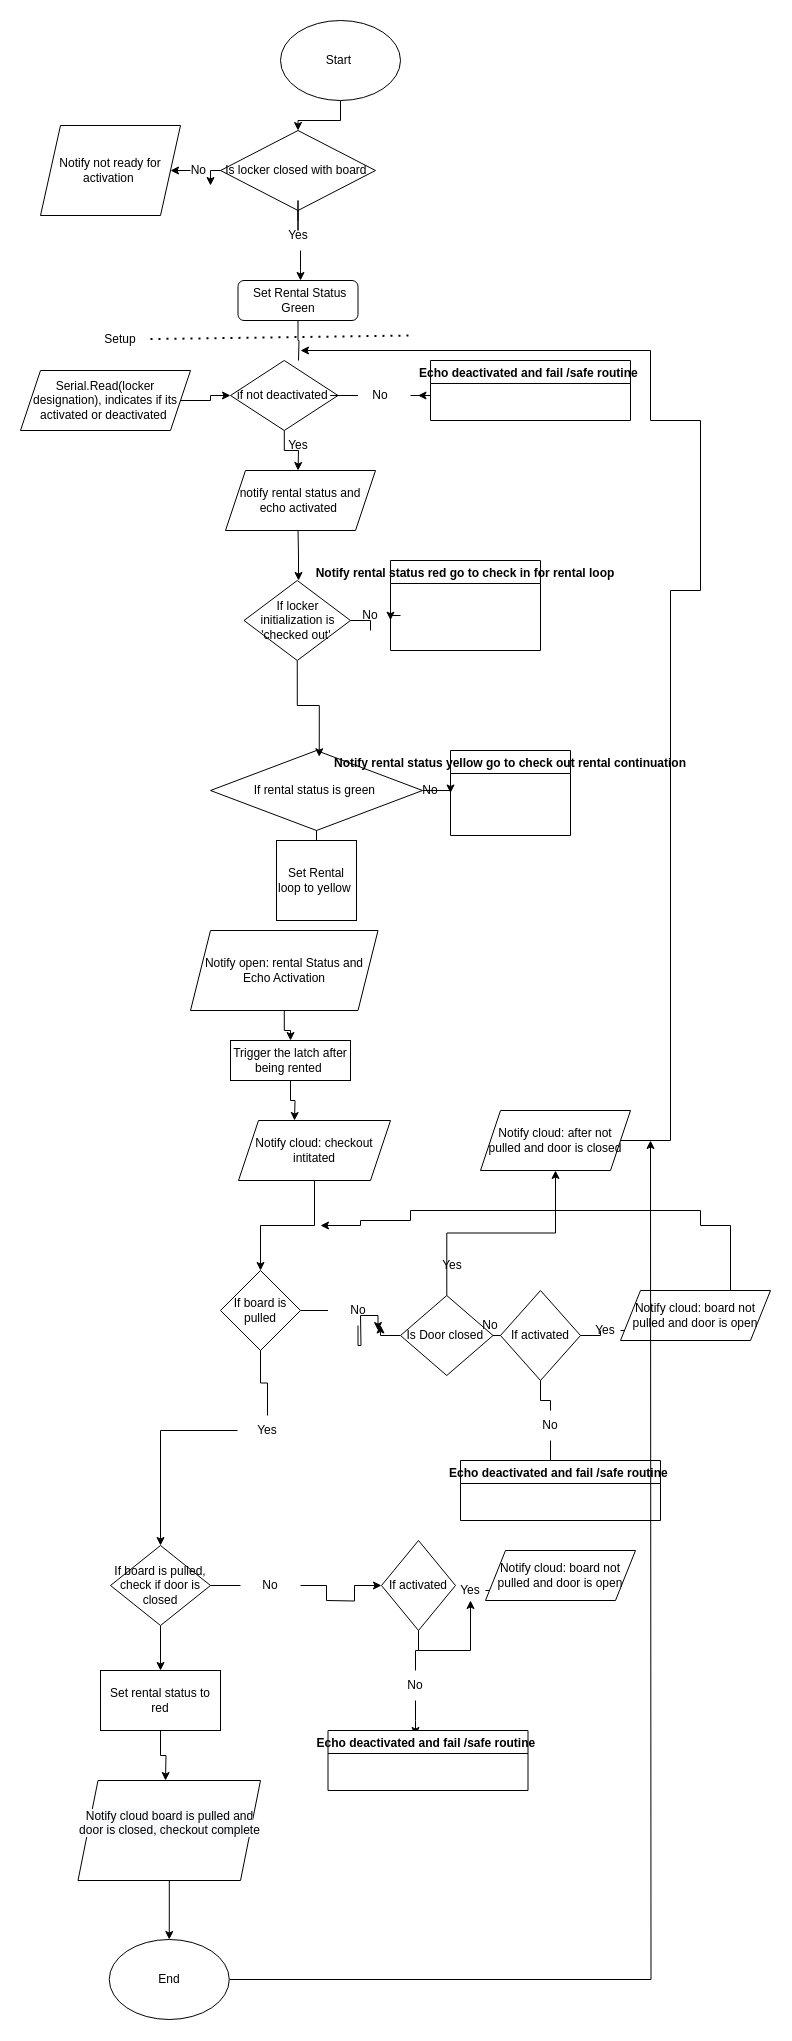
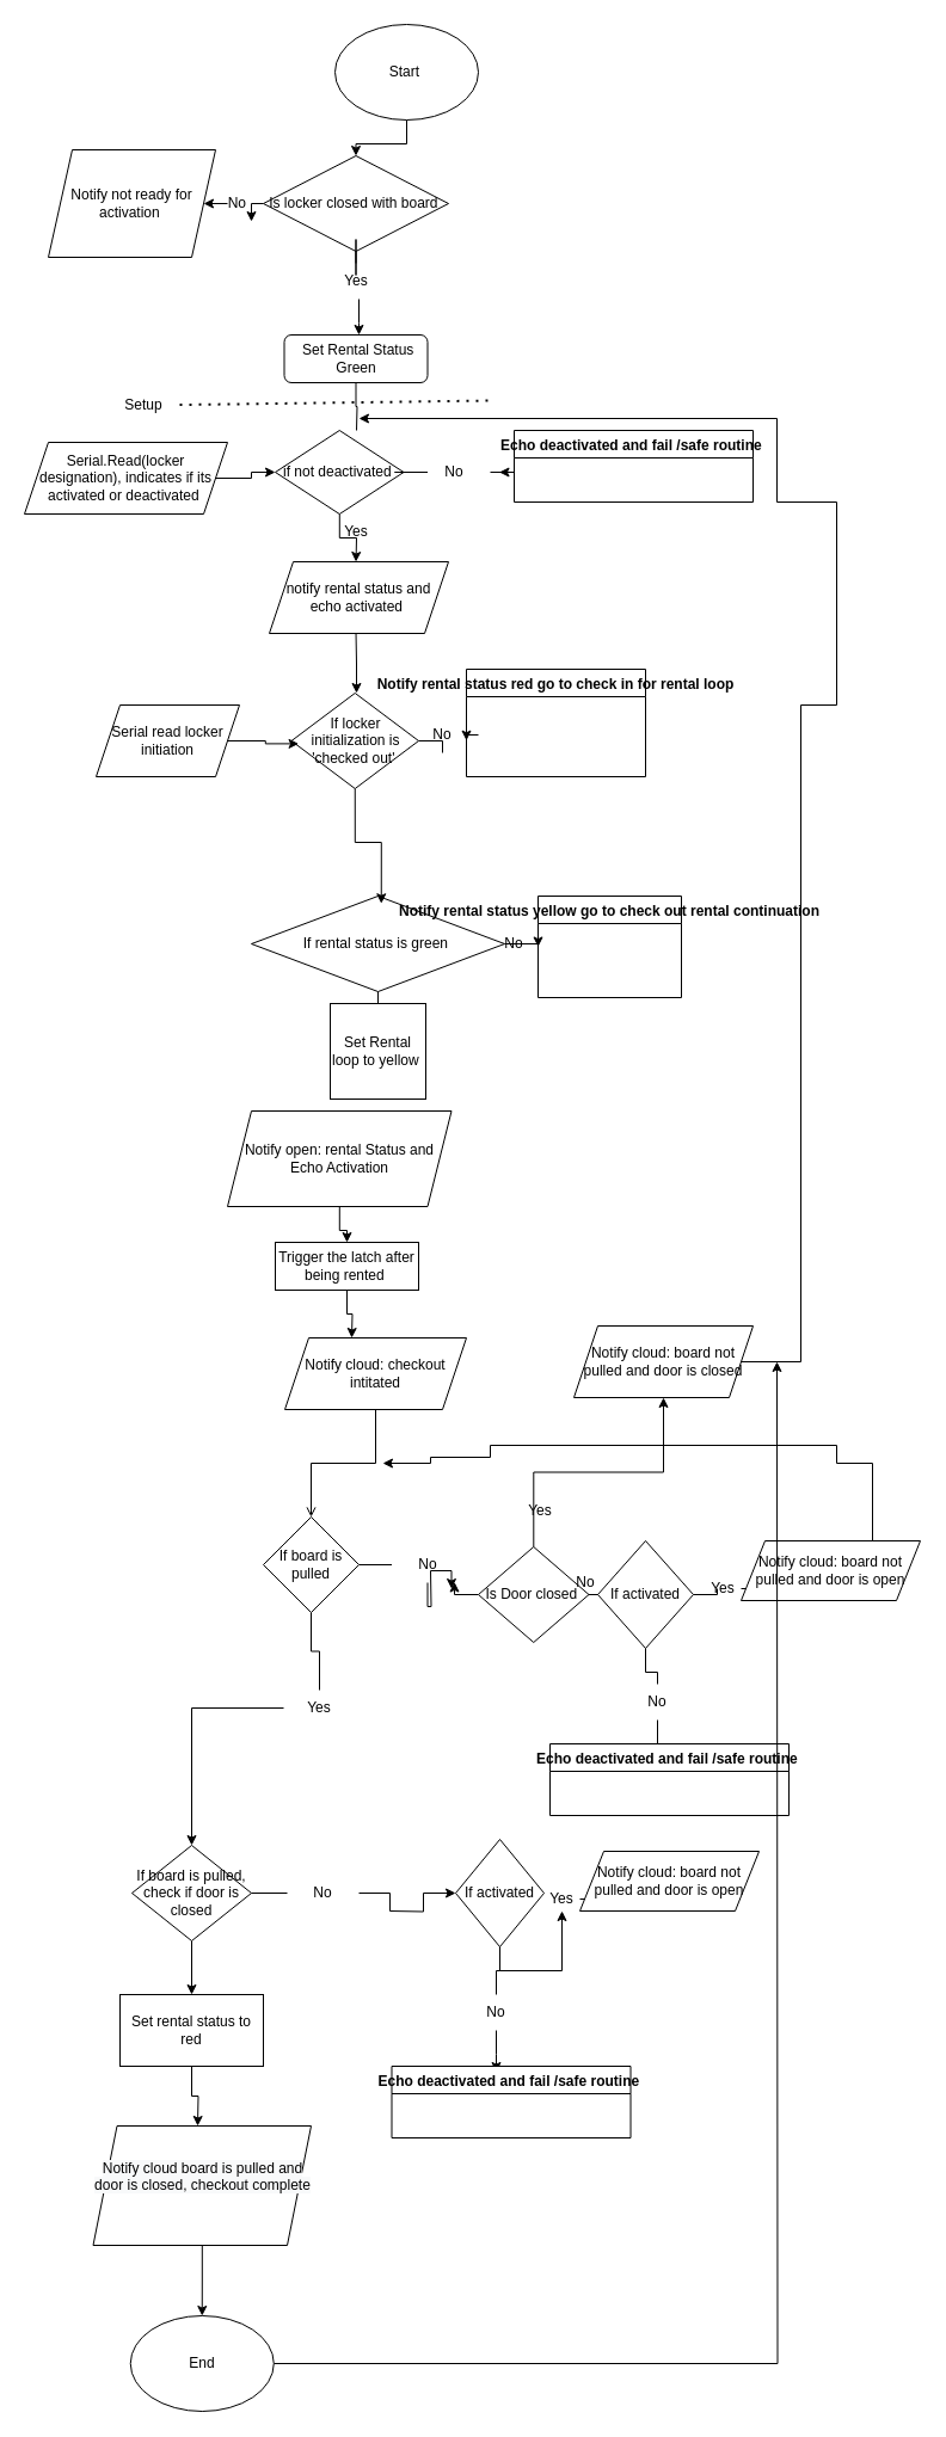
+ <mxCell id="41" value="Serial read locker initiation" style="shape=parallelogram;perimeter=parallelogramPerimeter;whiteSpace=wrap;html=1;fixedSize=1;fontFamily=Helvetica;" vertex="1" parent="1"><mxGeometry x="80" y="590" width="120" height="60" as="geometry" /></mxCell>
+ <mxCell id="40" style="edgeStyle=orthogonalEdgeStyle;rounded=0;orthogonalLoop=1;jettySize=auto;html=1;exitX=1;exitY=0.5;exitDx=0;exitDy=0;entryX=0.057;entryY=0.53;entryDx=0;entryDy=0;entryPerimeter=0;fontFamily=Helvetica;" edge="1" parent="1" source="41" target="38"><mxGeometry relative="1" as="geometry" /></mxCell>
- <mxCell id="75" value="Notify cloud: after not pulled and door is closed" style="shape=parallelogram;perimeter=parallelogramPerimeter;whiteSpace=wrap;html=1;fixedSize=1;" vertex="1" parent="1"><mxGeometry x="480" y="1110" width="150" height="60" as="geometry" /></mxCell>
+ <mxCell id="75" value="Notify cloud: board not pulled and door is closed" style="shape=parallelogram;perimeter=parallelogramPerimeter;whiteSpace=wrap;html=1;fixedSize=1;" vertex="1" parent="1"><mxGeometry x="480" y="1110" width="150" height="60" as="geometry" /></mxCell>
- <mxCell id="51" value="" style="edgeStyle=orthogonalEdgeStyle;rounded=0;orthogonalLoop=1;jettySize=auto;html=1;fontFamily=Helvetica;" edge="1" parent="1" source="52" target="55"><mxGeometry relative="1" as="geometry" /></mxCell>
+ <mxCell id="51" value="" style="edgeStyle=orthogonalEdgeStyle;rounded=0;orthogonalLoop=1;jettySize=auto;html=1;fontFamily=Helvetica;endArrow=open;" edge="1" parent="1" source="52" target="55"><mxGeometry relative="1" as="geometry" /></mxCell>
